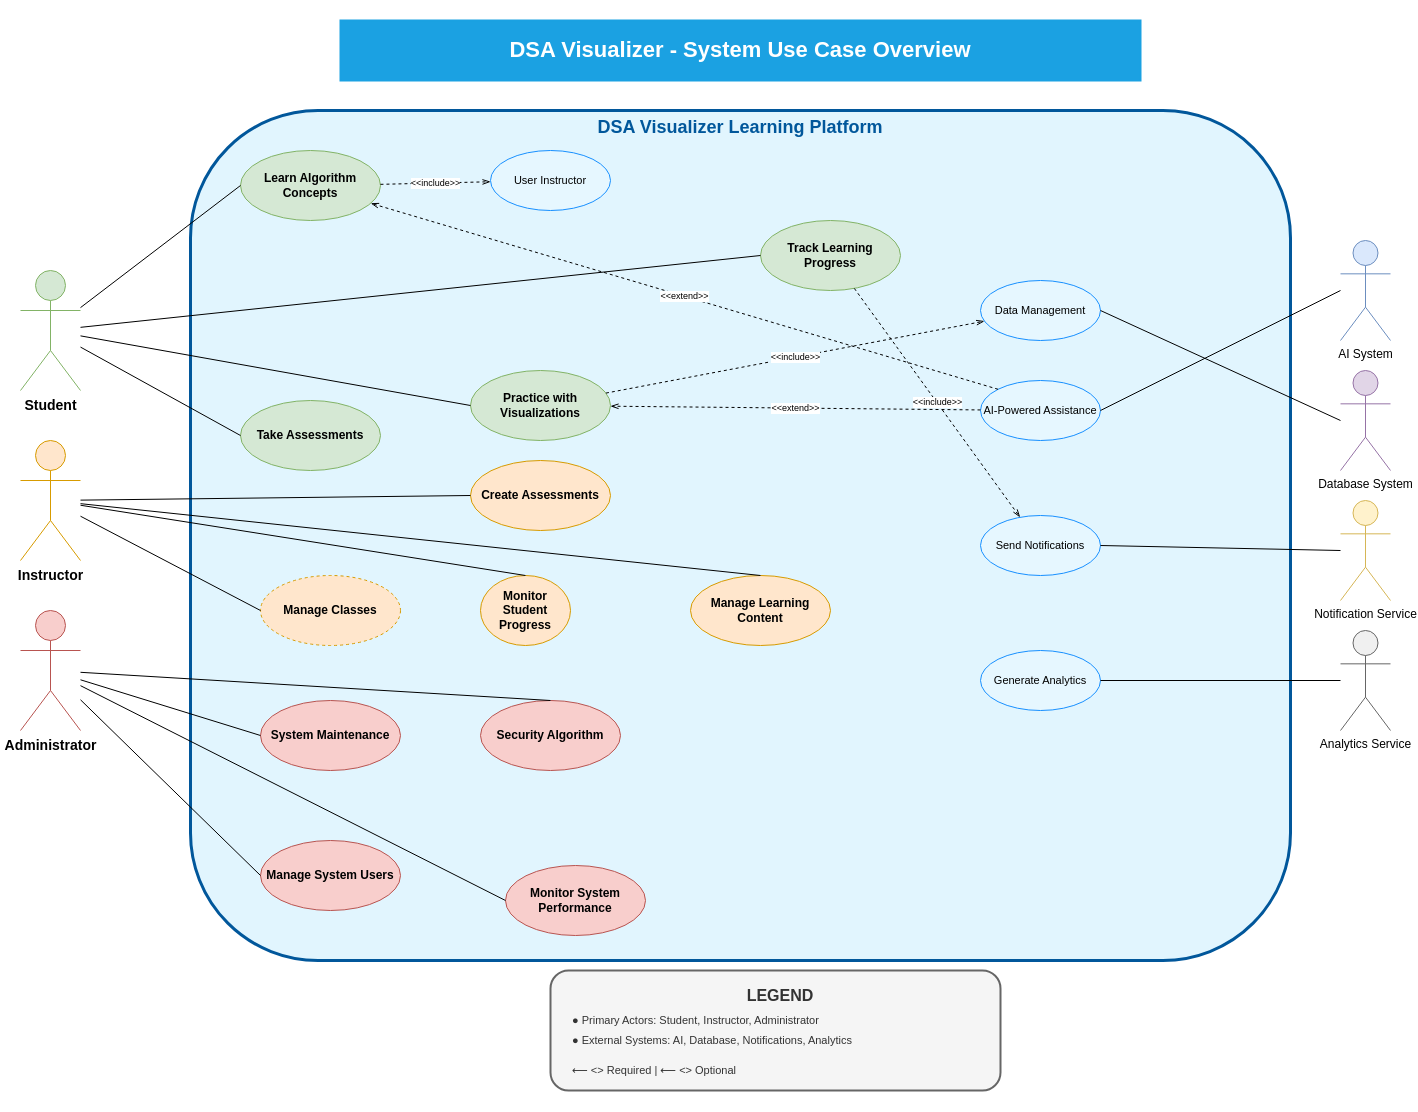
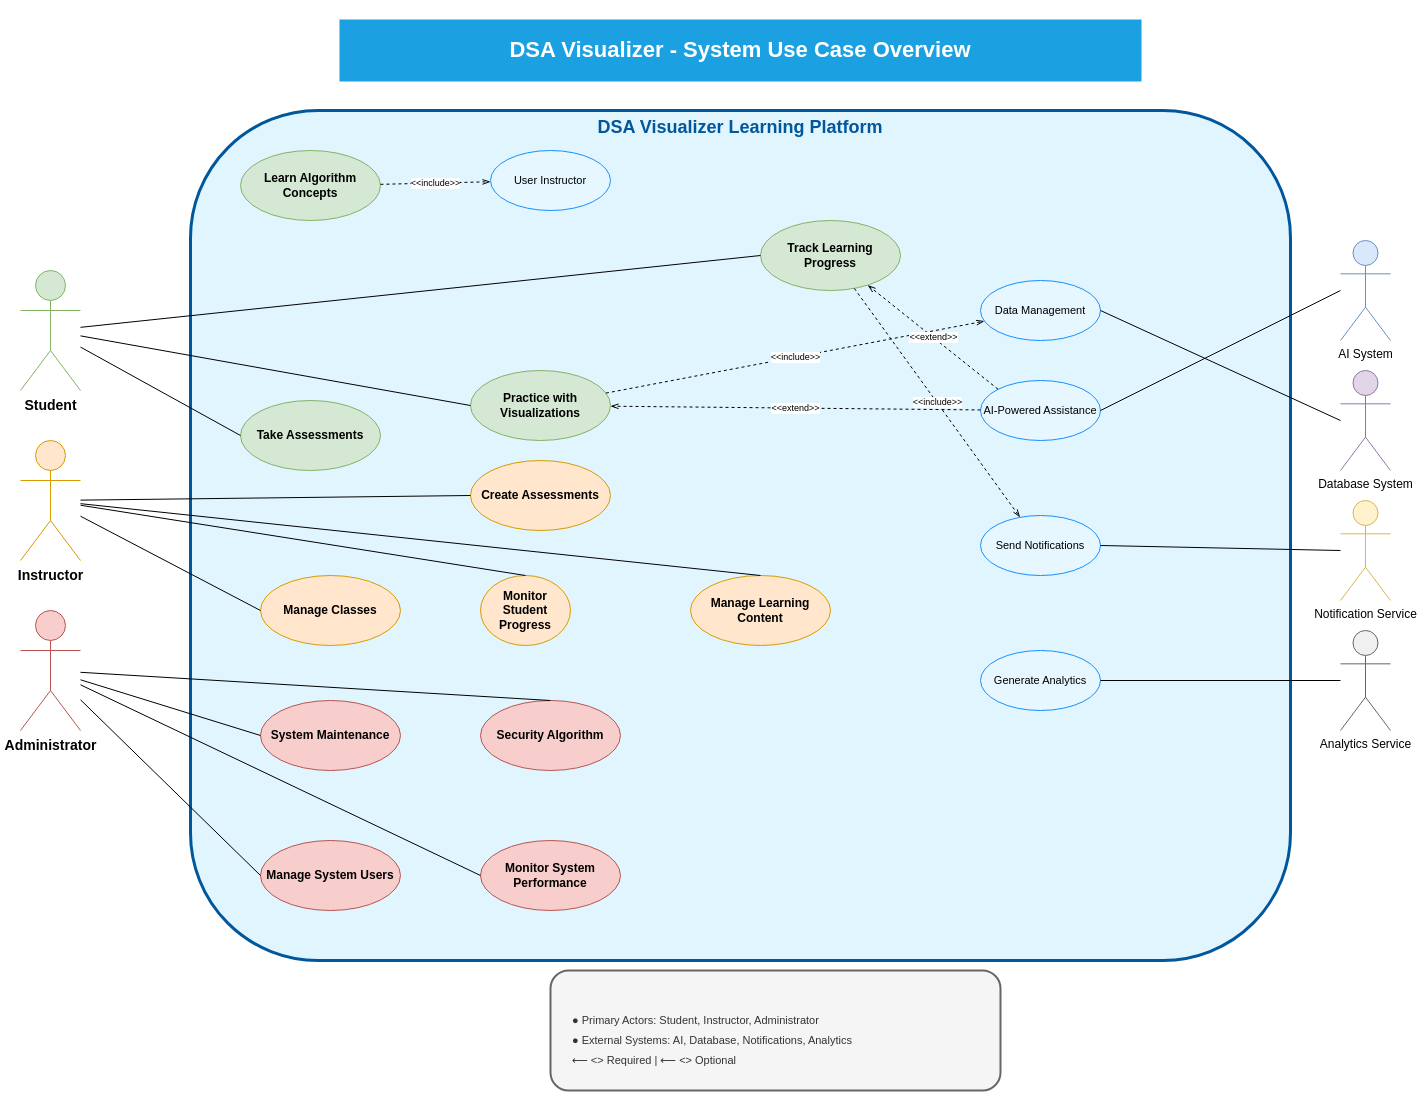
- <mxCell id="28" value="" style="endArrow=none;html=1;rounded=0;entryX=0;entryY=0.5;" parent="1" source="4" target="11" edge="1"><mxGeometry width="50" height="50" relative="1" as="geometry"><mxPoint x="440" y="390" as="sourcePoint" /><mxPoint x="490" y="340" as="targetPoint" /></mxGeometry></mxCell>
- <mxCell id="48" value="&amp;lt;&amp;lt;extend&amp;gt;&amp;gt;" style="endArrow=openThin;html=1;rounded=0;fontSize=9;dashed=1;exitX=0;exitY=0;" parent="1" source="25" target="11" edge="1"><mxGeometry width="50" height="50" relative="1" as="geometry"><mxPoint x="440" y="390" as="sourcePoint" /><mxPoint x="490" y="340" as="targetPoint" /></mxGeometry></mxCell>
+ <mxCell id="48" value="&amp;lt;&amp;lt;extend&amp;gt;&amp;gt;" style="endArrow=openThin;html=1;rounded=0;fontSize=9;dashed=1;exitX=0;exitY=0;" parent="1" source="25" target="14" edge="1"><mxGeometry width="50" height="50" relative="1" as="geometry"><mxPoint x="440" y="390" as="sourcePoint" /><mxPoint x="490" y="340" as="targetPoint" /></mxGeometry></mxCell>
- <mxCell id="18" value="Manage Classes" style="ellipse;whiteSpace=wrap;html=1;fontSize=12;fillColor=#ffe6cc;strokeColor=#d79b00;fontStyle=1;dashed=1;" parent="1" vertex="1"><mxGeometry x="260" y="575" width="140" height="70" as="geometry" /></mxCell>
+ <mxCell id="18" value="Manage Classes" style="ellipse;whiteSpace=wrap;html=1;fontSize=12;fillColor=#ffe6cc;strokeColor=#d79b00;fontStyle=1;" parent="1" vertex="1"><mxGeometry x="260" y="575" width="140" height="70" as="geometry" /></mxCell>
- <mxCell id="21" value="Monitor System Performance" style="ellipse;whiteSpace=wrap;html=1;fontSize=12;fillColor=#f8cecc;strokeColor=#b85450;fontStyle=1;" parent="1" vertex="1"><mxGeometry x="505" y="865" width="140" height="70" as="geometry" /></mxCell>
+ <mxCell id="21" value="Monitor System Performance" style="ellipse;whiteSpace=wrap;html=1;fontSize=12;fillColor=#f8cecc;strokeColor=#b85450;fontStyle=1;" parent="1" vertex="1"><mxGeometry x="480" y="840" width="140" height="70" as="geometry" /></mxCell>
- <mxCell id="50" value="LEGEND" style="text;html=1;align=center;verticalAlign=middle;whiteSpace=wrap;rounded=0;fontSize=16;fontStyle=1;fontColor=#333333;" parent="1" vertex="1"><mxGeometry x="730" y="980" width="100" height="30" as="geometry" /></mxCell>
- <mxCell id="53" value="⟵ &lt;&lt;include&gt;&gt; Required | ⟵ &lt;&lt;extend&gt;&gt; Optional" style="text;html=1;align=left;verticalAlign=middle;whiteSpace=wrap;rounded=0;fontSize=11;fontColor=#333333;" parent="1" vertex="1"><mxGeometry x="570" y="1060" width="300" height="20" as="geometry" /></mxCell>
+ <mxCell id="53" value="⟵ &lt;&lt;include&gt;&gt; Required | ⟵ &lt;&lt;extend&gt;&gt; Optional" style="text;html=1;align=left;verticalAlign=middle;whiteSpace=wrap;rounded=0;fontSize=11;fontColor=#333333;" parent="1" vertex="1"><mxGeometry x="570" y="1050" width="300" height="20" as="geometry" /></mxCell>
